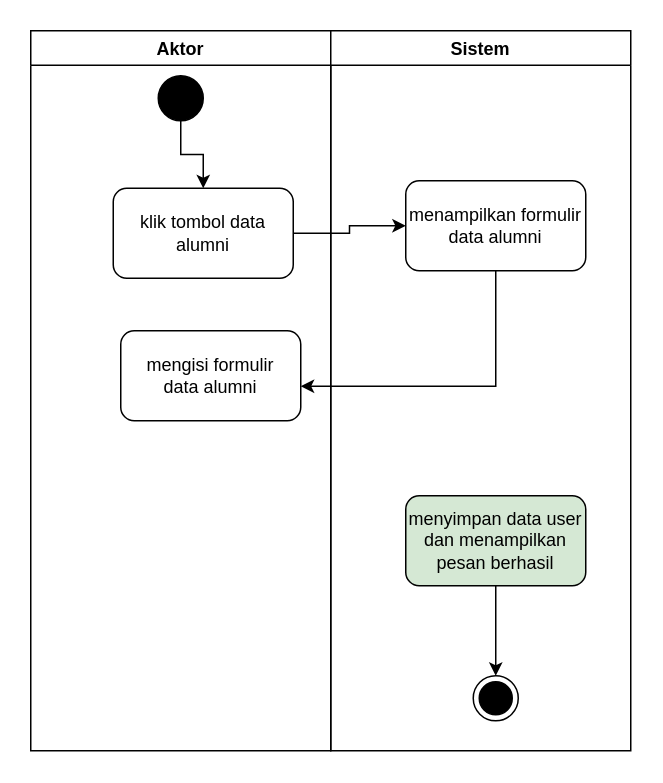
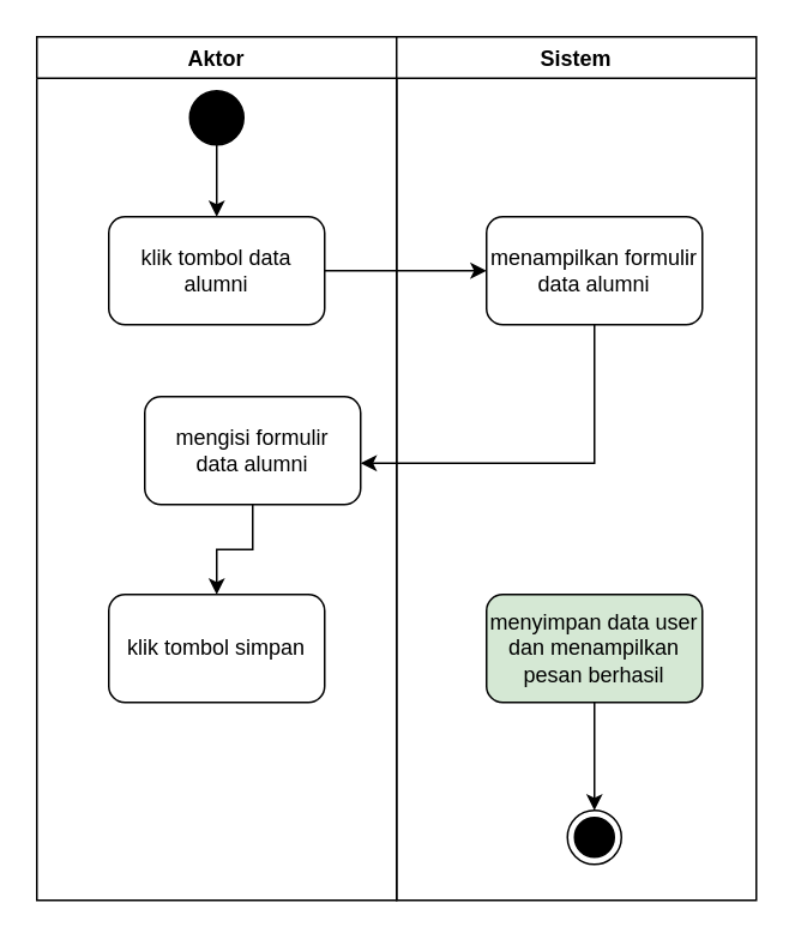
- <mxCell id="5" value="klik tombol data alumni" style="rounded=1;whiteSpace=wrap;html=1;" vertex="1" parent="2"><mxGeometry x="55" y="105" width="120" height="60" as="geometry" /></mxCell>
+ <mxCell id="5" value="klik tombol data alumni" style="rounded=1;whiteSpace=wrap;html=1;" vertex="1" parent="2"><mxGeometry x="40" y="100" width="120" height="60" as="geometry" /></mxCell>
+ <mxCell id="6" value="" style="edgeStyle=orthogonalEdgeStyle;rounded=0;orthogonalLoop=1;jettySize=auto;html=1;" edge="1" parent="2" source="7" target="8"><mxGeometry relative="1" as="geometry" /></mxCell>
+ <mxCell id="8" value="klik tombol simpan" style="rounded=1;whiteSpace=wrap;html=1;" vertex="1" parent="2"><mxGeometry x="40" y="310" width="120" height="60" as="geometry" /></mxCell>
